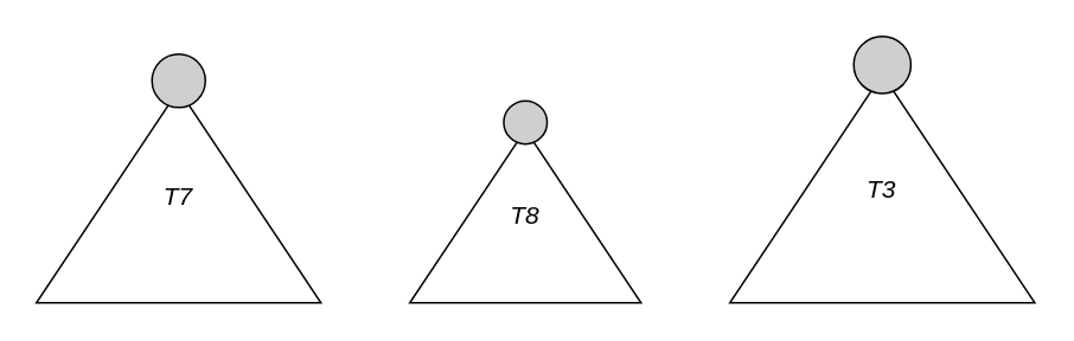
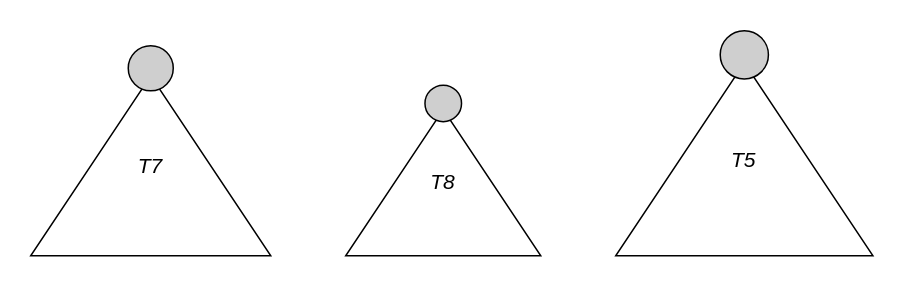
- <mxCell id="9" value="&lt;font style=&quot;font-size: 14px&quot;&gt;&lt;i&gt;&lt;font style=&quot;font-size: 14px&quot;&gt;T3&lt;/font&gt;&lt;/i&gt;&lt;/font&gt;" style="triangle;whiteSpace=wrap;html=1;direction=north;" parent="8" vertex="1"><mxGeometry y="21.429" width="171.43" height="128.571" as="geometry" /></mxCell>
+ <mxCell id="9" value="&lt;font style=&quot;font-size: 14px&quot;&gt;&lt;i&gt;&lt;font style=&quot;font-size: 14px&quot;&gt;T5&lt;/font&gt;&lt;/i&gt;&lt;/font&gt;" style="triangle;whiteSpace=wrap;html=1;direction=north;" parent="8" vertex="1"><mxGeometry y="21.429" width="171.43" height="128.571" as="geometry" /></mxCell>
